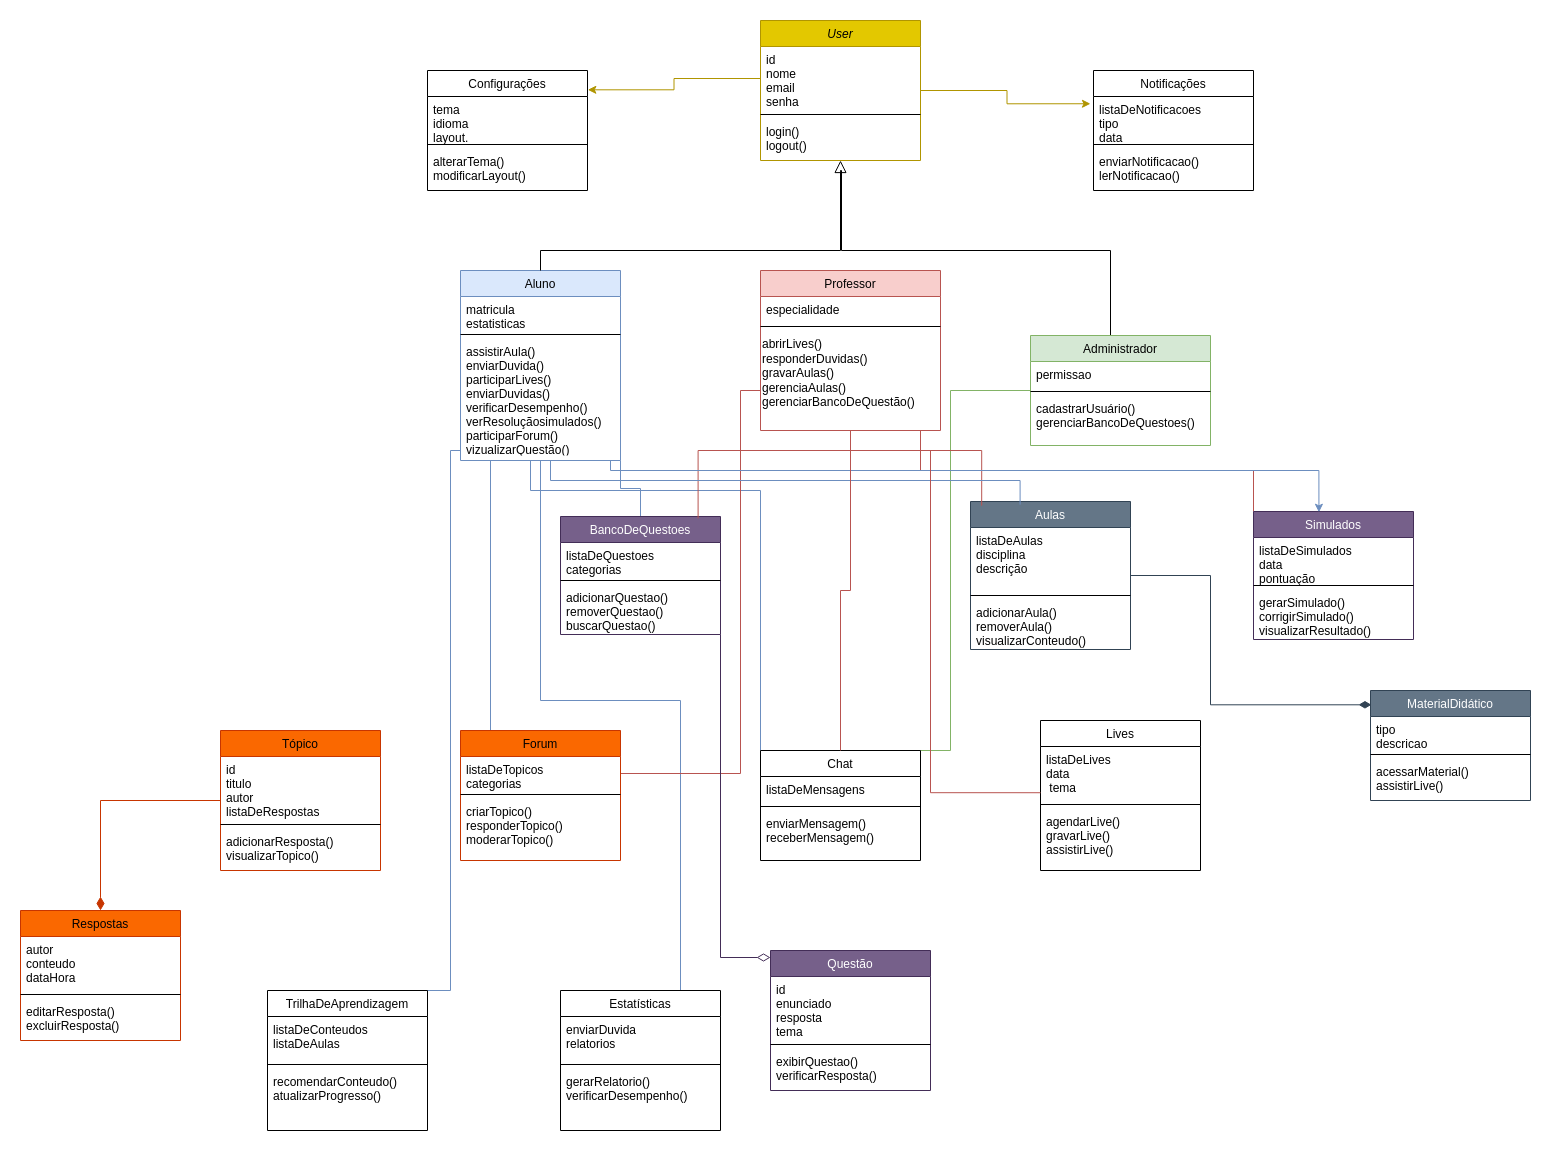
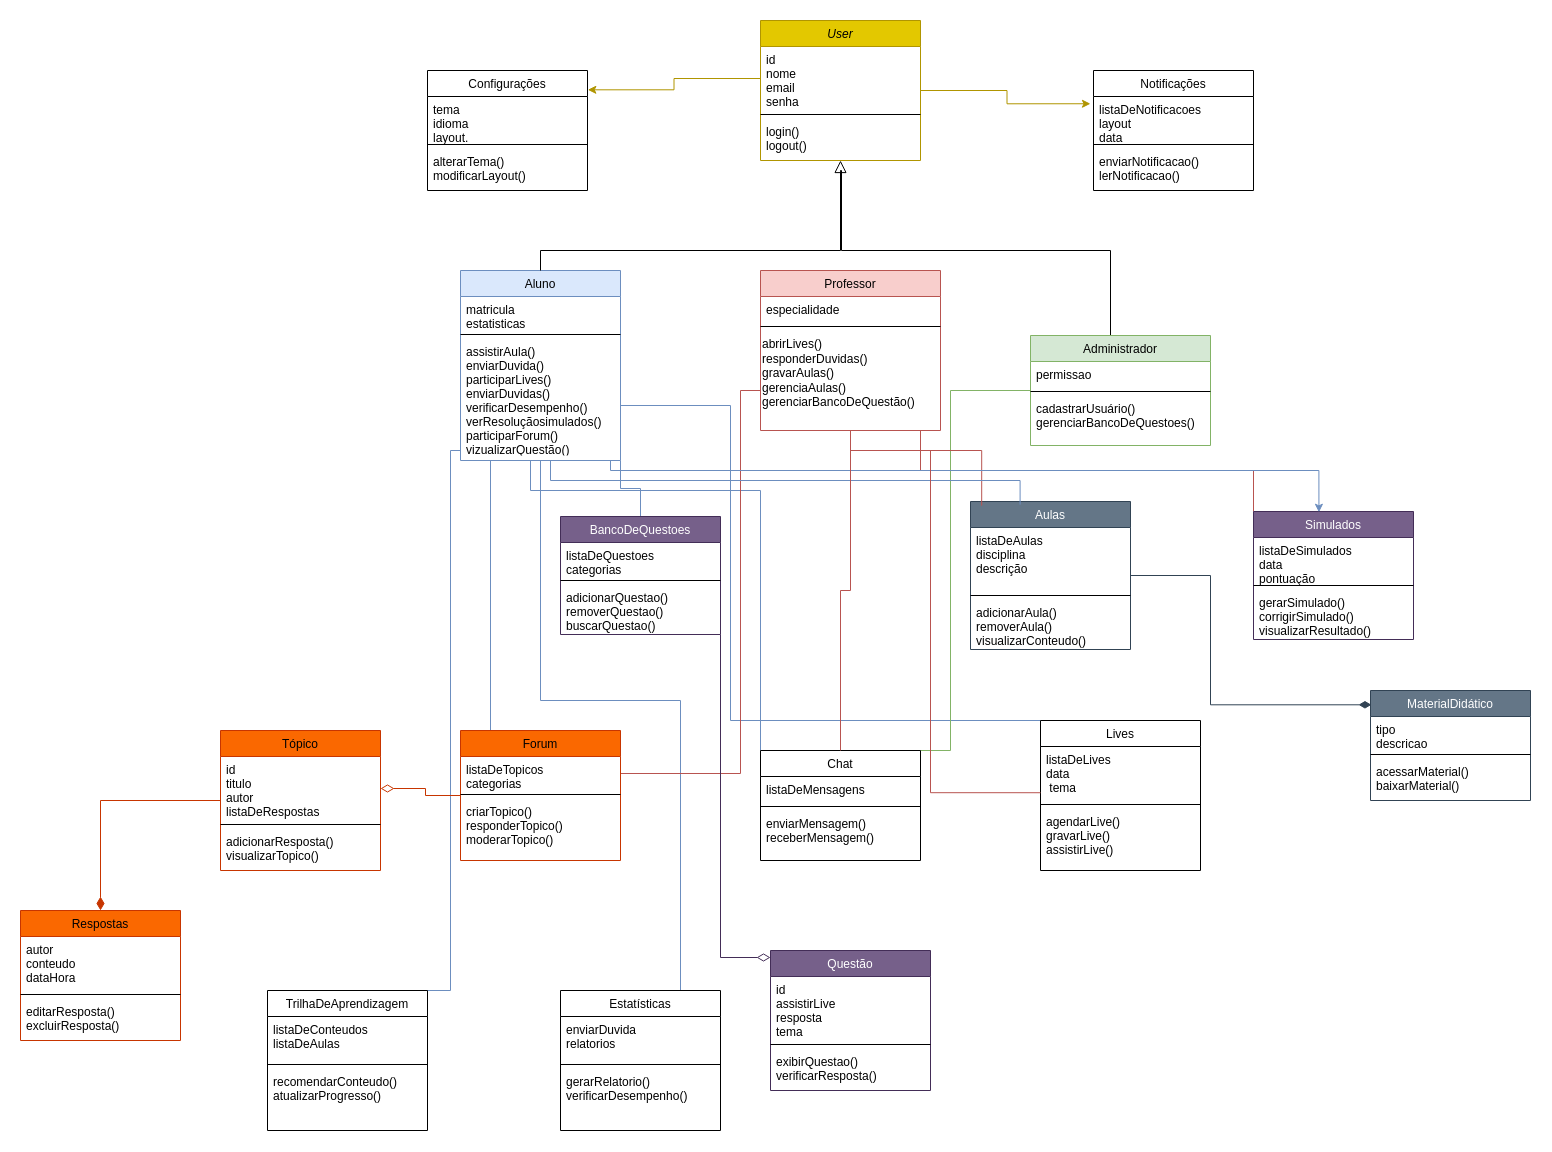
- <mxCell id="67" value="listaDeNotificacoes&#10;tipo &#10;data" style="text;align=left;verticalAlign=top;spacingLeft=4;spacingRight=4;overflow=hidden;rotatable=0;points=[[0,0.5],[1,0.5]];portConstraint=eastwest;" parent="66" vertex="1"><mxGeometry y="26" width="160" height="44" as="geometry" /></mxCell>
+ <mxCell id="67" value="listaDeNotificacoes&#10;layout &#10;data" style="text;align=left;verticalAlign=top;spacingLeft=4;spacingRight=4;overflow=hidden;rotatable=0;points=[[0,0.5],[1,0.5]];portConstraint=eastwest;" parent="66" vertex="1"><mxGeometry y="26" width="160" height="44" as="geometry" /></mxCell>
- <mxCell id="87" style="edgeStyle=orthogonalEdgeStyle;rounded=0;orthogonalLoop=1;jettySize=auto;html=1;entryX=0.86;entryY=0.016;entryDx=0;entryDy=0;entryPerimeter=0;fillColor=#f8cecc;strokeColor=#b85450;endArrow=none;endFill=0;" parent="1" source="19" target="29" edge="1"><mxGeometry relative="1" as="geometry"><Array as="points"><mxPoint x="698" y="450" /></Array></mxGeometry></mxCell>
+ <mxCell id="10" style="edgeStyle=orthogonalEdgeStyle;rounded=0;orthogonalLoop=1;jettySize=auto;html=1;entryX=0;entryY=0.5;entryDx=0;entryDy=0;endArrow=none;endFill=0;fillColor=#dae8fc;strokeColor=#6c8ebf;" parent="1" source="12" target="55" edge="1"><mxGeometry relative="1" as="geometry"><Array as="points"><mxPoint x="730" y="405" /><mxPoint x="730" y="720" /><mxPoint x="1040" y="720" /></Array></mxGeometry></mxCell>
- <mxCell id="48" value="acessarMaterial()&#10;assistirLive()" style="text;align=left;verticalAlign=top;spacingLeft=4;spacingRight=4;overflow=hidden;rotatable=0;points=[[0,0.5],[1,0.5]];portConstraint=eastwest;" parent="45" vertex="1"><mxGeometry y="68" width="160" height="42" as="geometry" /></mxCell>
+ <mxCell id="48" value="acessarMaterial()&#10;baixarMaterial()" style="text;align=left;verticalAlign=top;spacingLeft=4;spacingRight=4;overflow=hidden;rotatable=0;points=[[0,0.5],[1,0.5]];portConstraint=eastwest;" parent="45" vertex="1"><mxGeometry y="68" width="160" height="42" as="geometry" /></mxCell>
+ <mxCell id="49" style="edgeStyle=orthogonalEdgeStyle;rounded=0;orthogonalLoop=1;jettySize=auto;html=1;entryX=1;entryY=0.5;entryDx=0;entryDy=0;endArrow=diamondThin;endFill=0;endSize=11;fillColor=#fa6800;strokeColor=#C73500;" parent="1" source="50" target="80" edge="1"><mxGeometry relative="1" as="geometry" /></mxCell>
- <mxCell id="75" value="id&#10;enunciado&#10;resposta&#10;tema" style="text;align=left;verticalAlign=top;spacingLeft=4;spacingRight=4;overflow=hidden;rotatable=0;points=[[0,0.5],[1,0.5]];portConstraint=eastwest;" parent="74" vertex="1"><mxGeometry y="26" width="160" height="64" as="geometry" /></mxCell>
+ <mxCell id="75" value="id&#10;assistirLive&#10;resposta&#10;tema" style="text;align=left;verticalAlign=top;spacingLeft=4;spacingRight=4;overflow=hidden;rotatable=0;points=[[0,0.5],[1,0.5]];portConstraint=eastwest;" parent="74" vertex="1"><mxGeometry y="26" width="160" height="64" as="geometry" /></mxCell>
